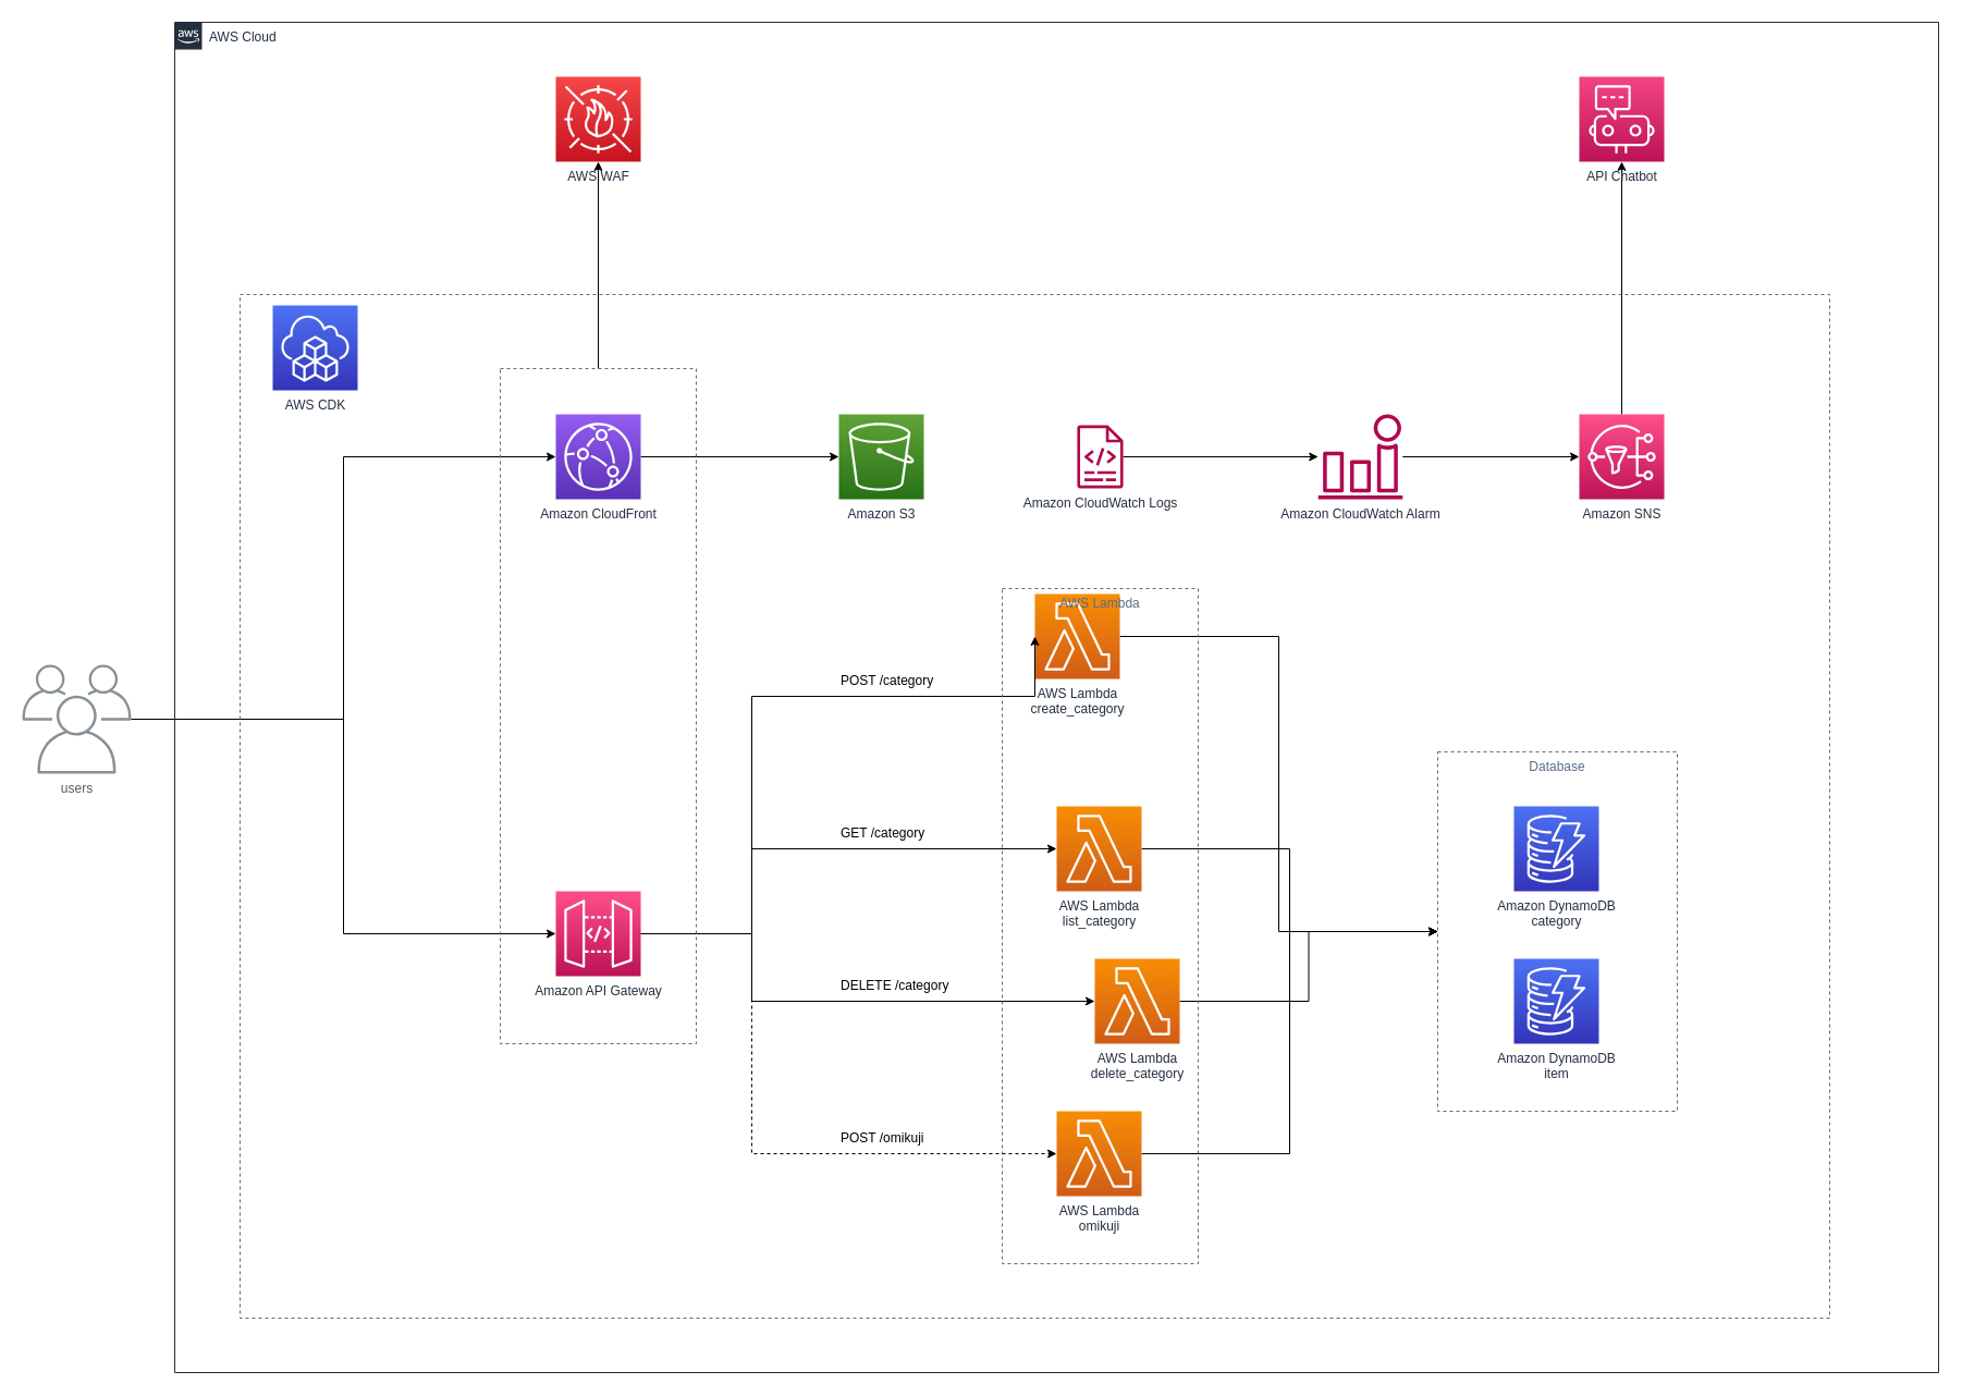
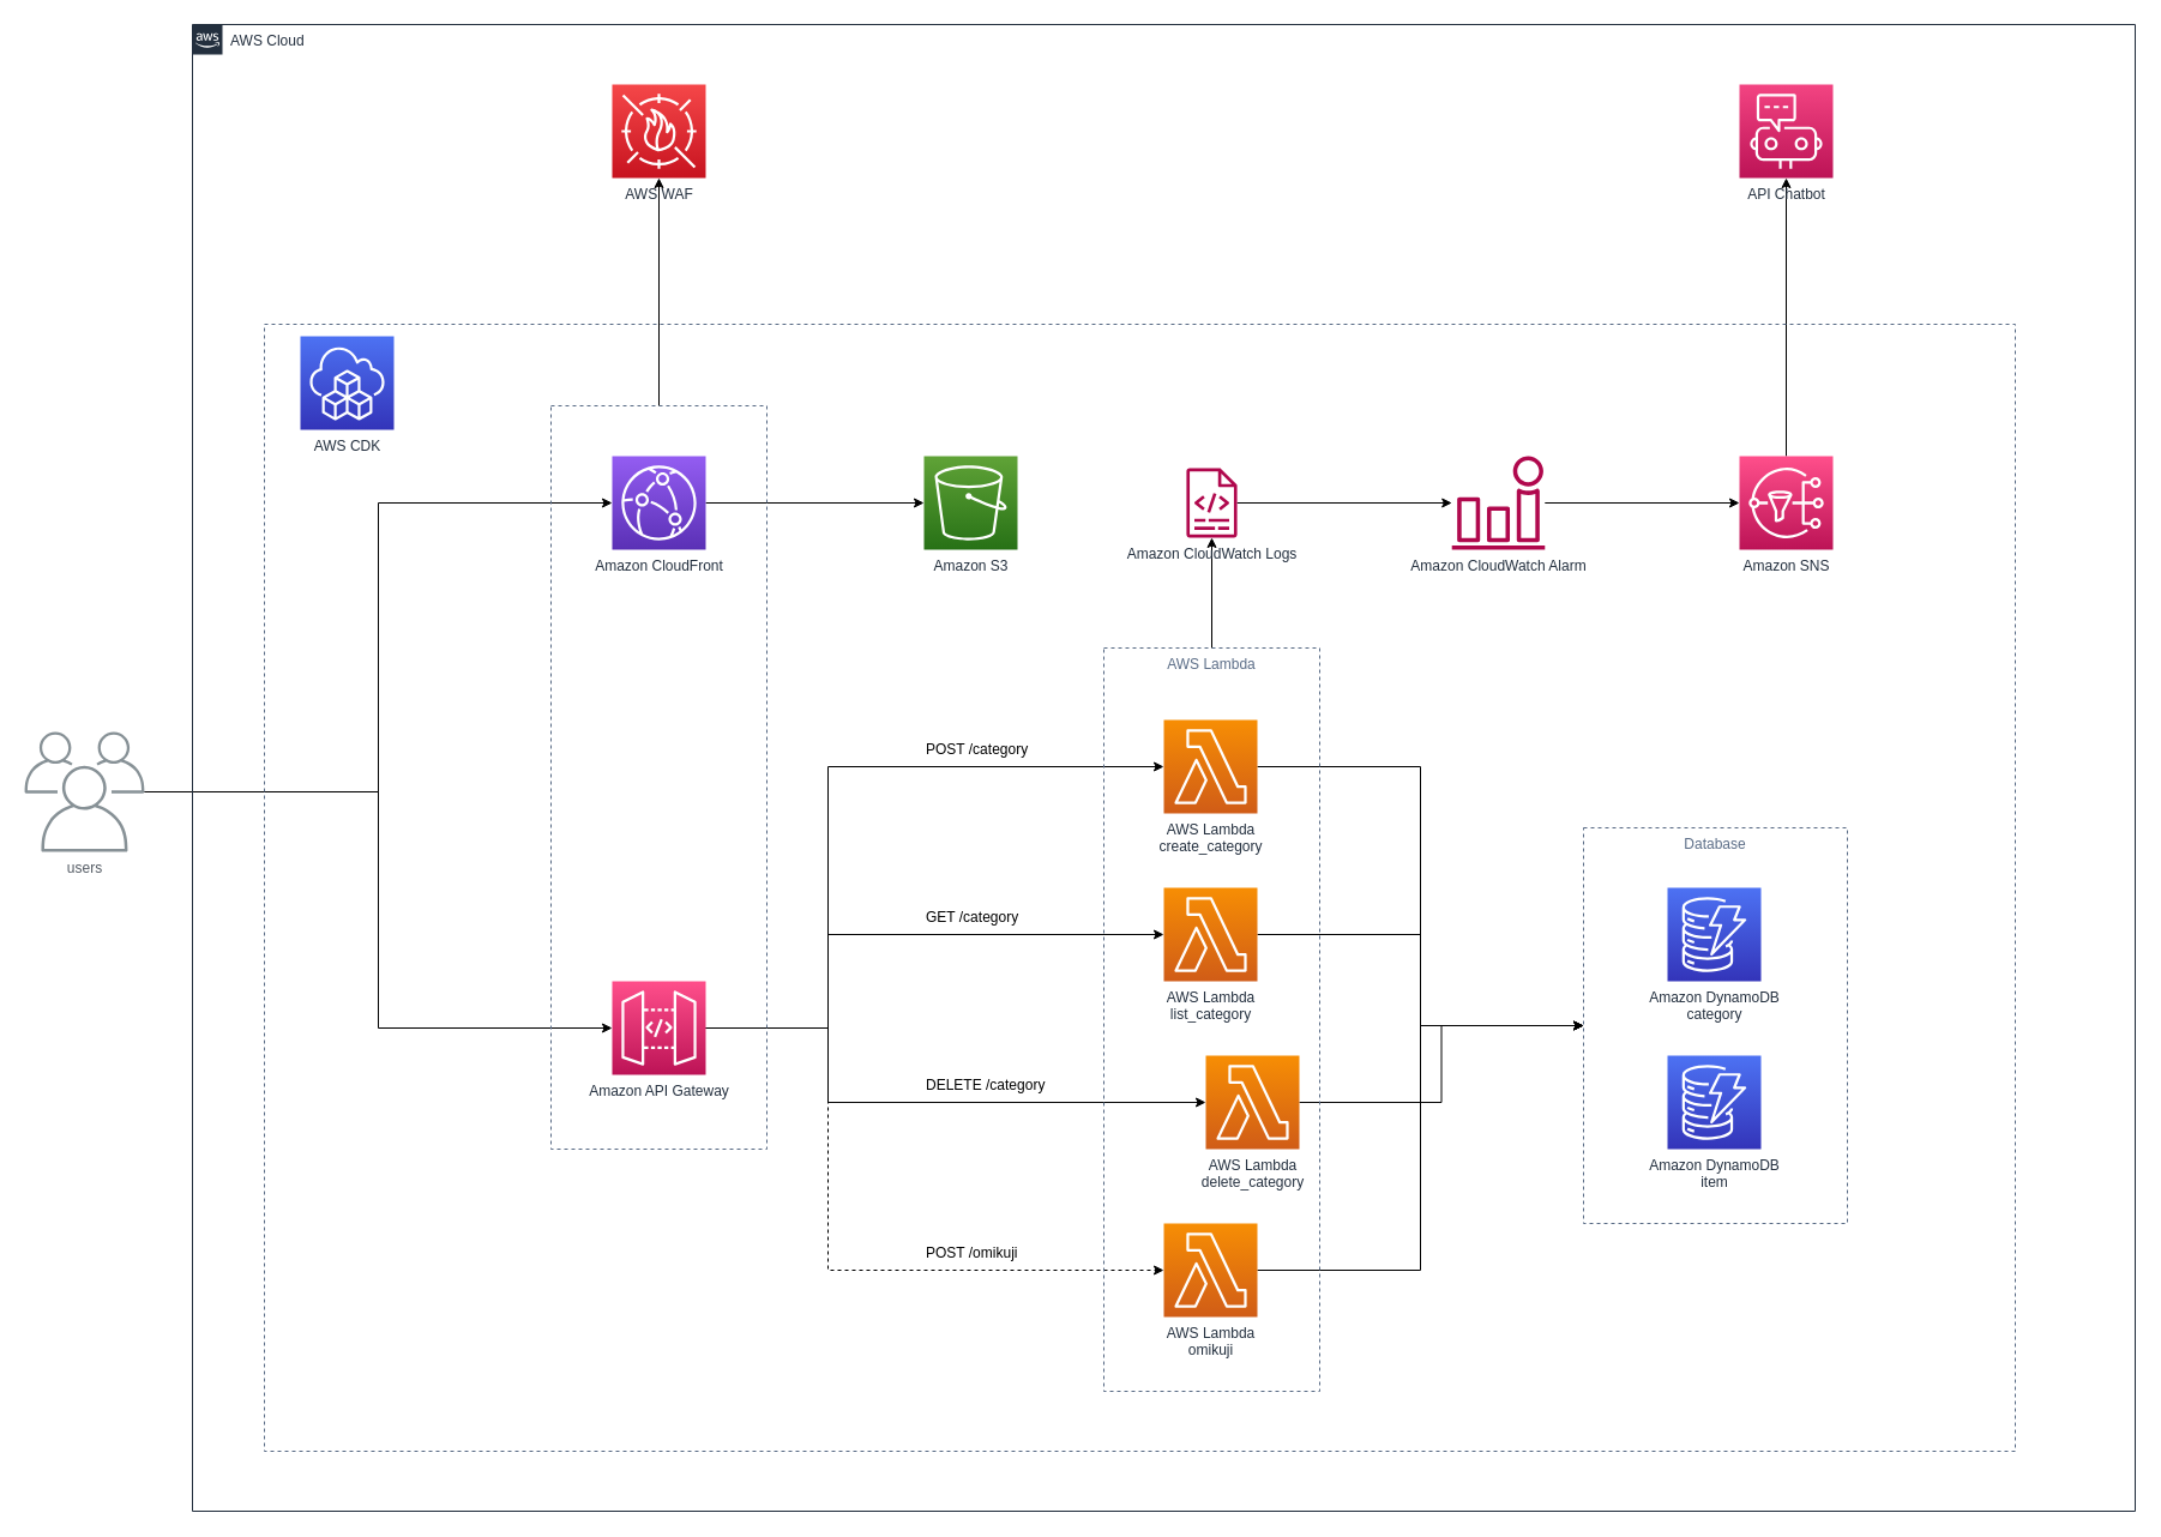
+ <mxCell id="29" style="edgeStyle=orthogonalEdgeStyle;rounded=0;orthogonalLoop=1;jettySize=auto;html=1;" edge="1" parent="1" source="30" target="32"><mxGeometry relative="1" as="geometry" /></mxCell>
- <mxCell id="7" value="AWS Lambda&lt;br&gt;create_category" style="sketch=0;points=[[0,0,0],[0.25,0,0],[0.5,0,0],[0.75,0,0],[1,0,0],[0,1,0],[0.25,1,0],[0.5,1,0],[0.75,1,0],[1,1,0],[0,0.25,0],[0,0.5,0],[0,0.75,0],[1,0.25,0],[1,0.5,0],[1,0.75,0]];outlineConnect=0;fontColor=#232F3E;gradientColor=#F78E04;gradientDirection=north;fillColor=#D05C17;strokeColor=#ffffff;dashed=0;verticalLabelPosition=bottom;verticalAlign=top;align=center;html=1;fontSize=12;fontStyle=0;aspect=fixed;shape=mxgraph.aws4.resourceIcon;resIcon=mxgraph.aws4.lambda;" vertex="1" parent="1"><mxGeometry x="950" y="545" width="78" height="78" as="geometry" /></mxCell>
+ <mxCell id="7" value="AWS Lambda&lt;br&gt;create_category" style="sketch=0;points=[[0,0,0],[0.25,0,0],[0.5,0,0],[0.75,0,0],[1,0,0],[0,1,0],[0.25,1,0],[0.5,1,0],[0.75,1,0],[1,1,0],[0,0.25,0],[0,0.5,0],[0,0.75,0],[1,0.25,0],[1,0.5,0],[1,0.75,0]];outlineConnect=0;fontColor=#232F3E;gradientColor=#F78E04;gradientDirection=north;fillColor=#D05C17;strokeColor=#ffffff;dashed=0;verticalLabelPosition=bottom;verticalAlign=top;align=center;html=1;fontSize=12;fontStyle=0;aspect=fixed;shape=mxgraph.aws4.resourceIcon;resIcon=mxgraph.aws4.lambda;" vertex="1" parent="1"><mxGeometry x="970" y="600" width="78" height="78" as="geometry" /></mxCell>
